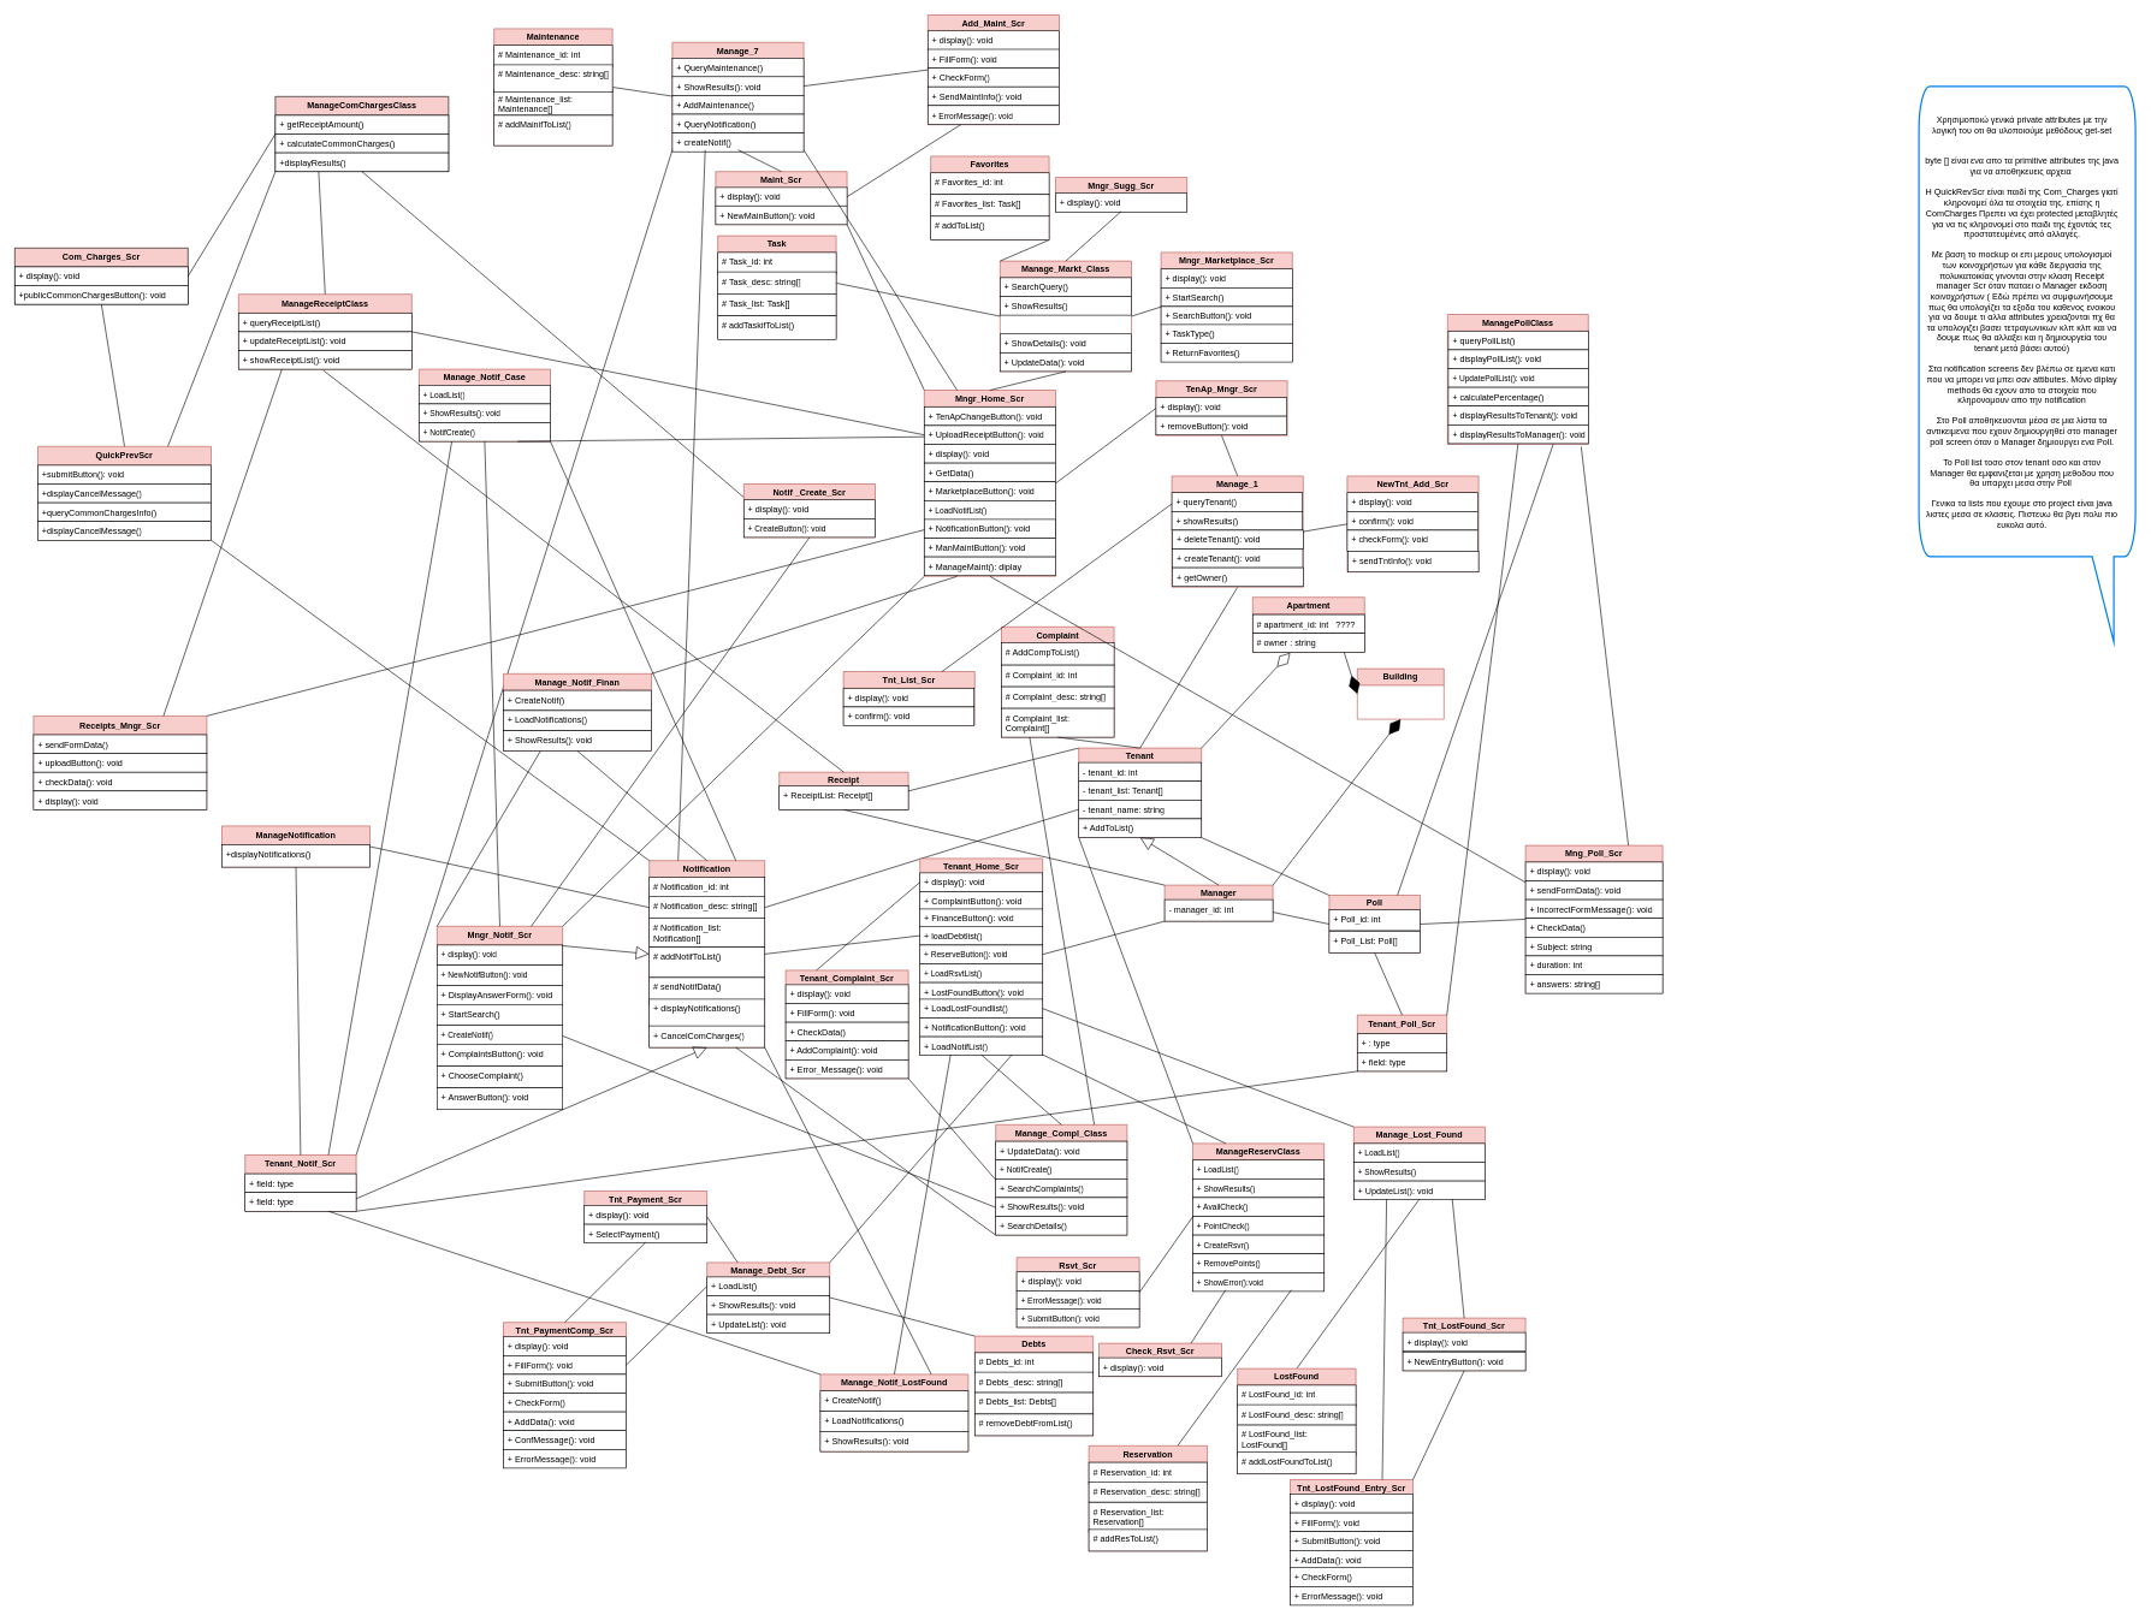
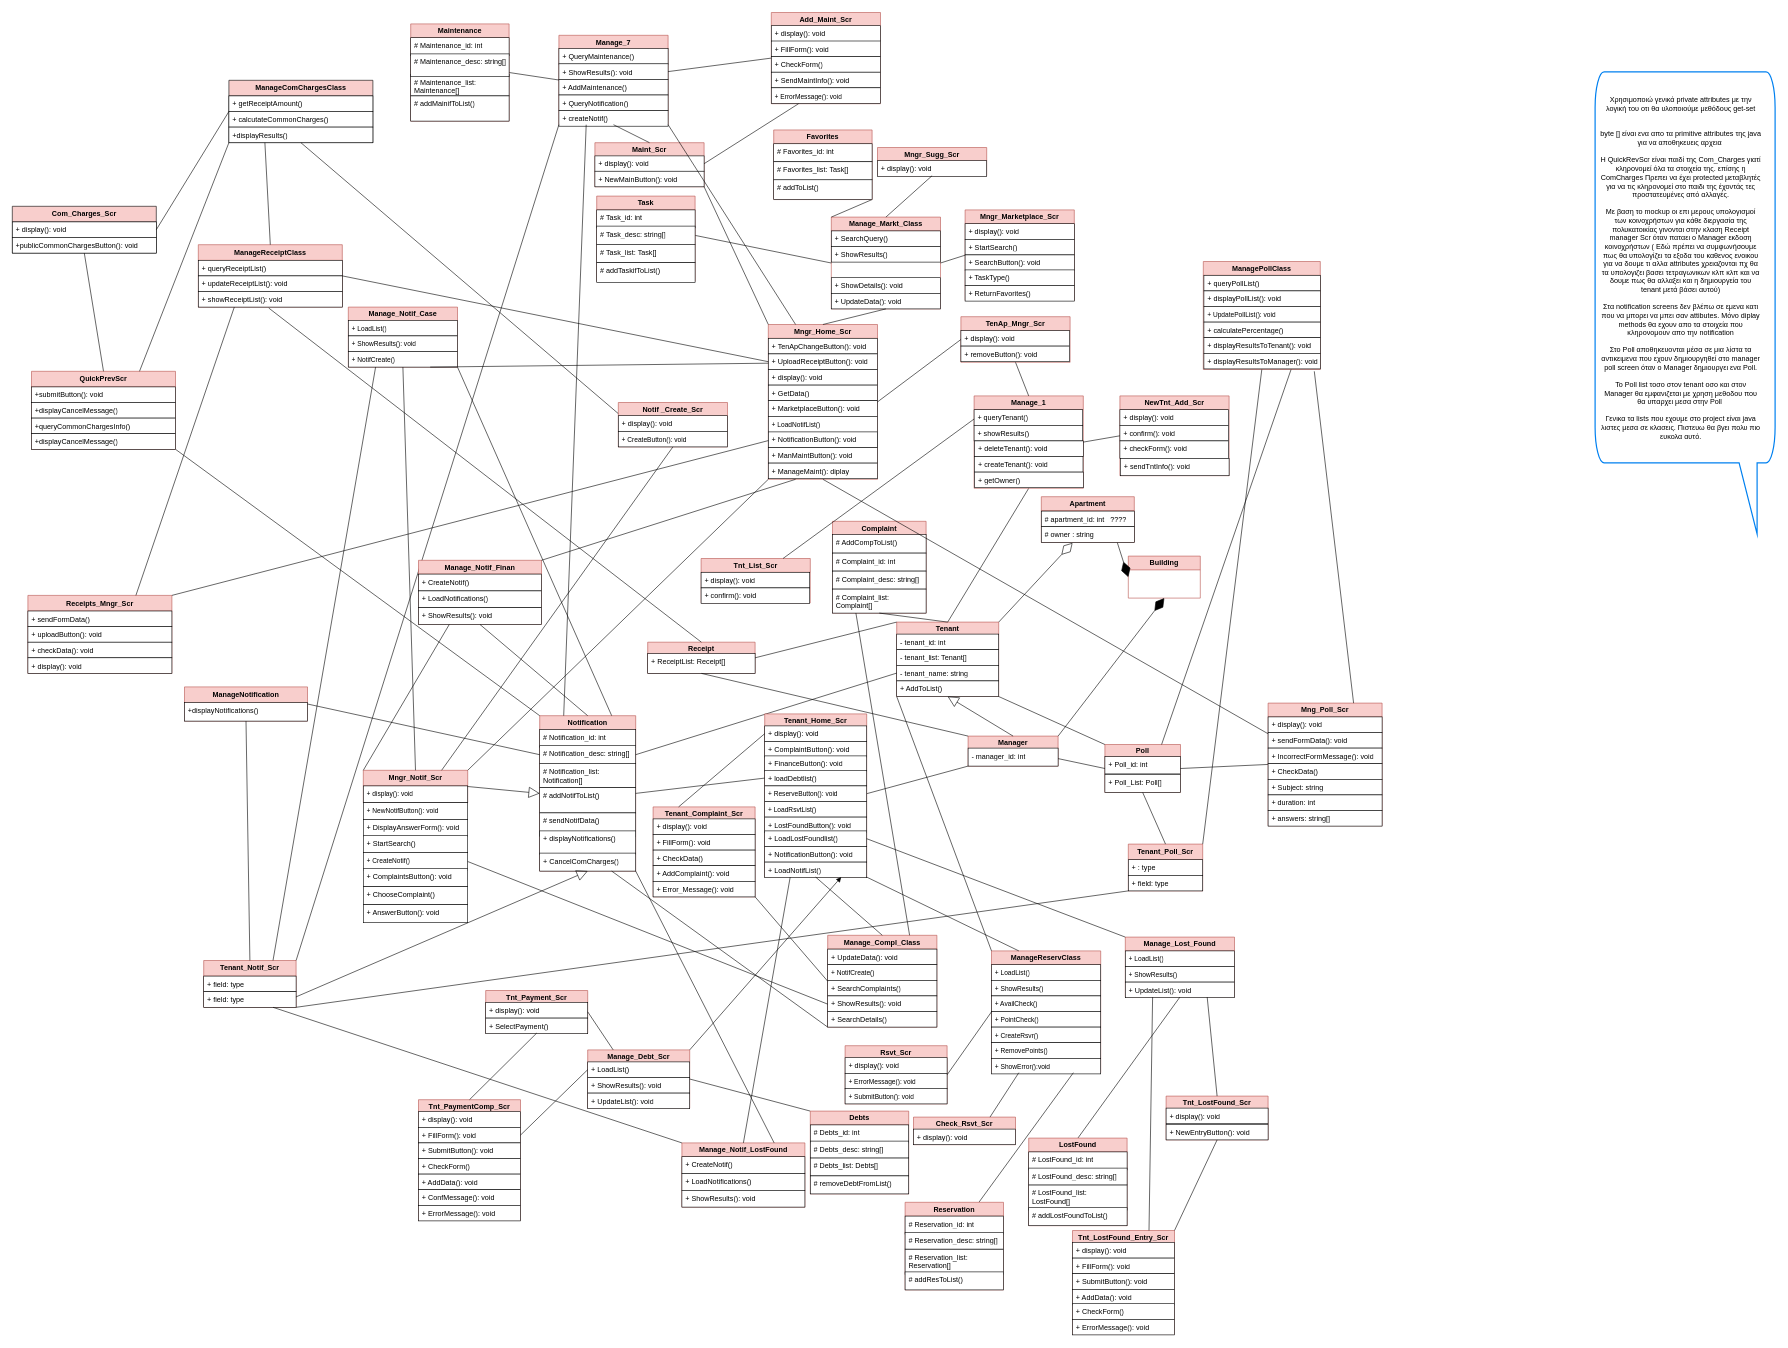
- <mxCell id="252" value="" style="endArrow=none;html=1;rounded=0;exitX=1;exitY=0;exitDx=0;exitDy=0;entryX=0.75;entryY=1;entryDx=0;entryDy=0;" parent="1" source="233" target="175" edge="1"><mxGeometry width="50" height="50" relative="1" as="geometry"><mxPoint x="1389" y="1645" as="sourcePoint" /><mxPoint x="1319" y="1525" as="targetPoint" /></mxGeometry></mxCell>
+ <mxCell id="252" value="" style="endArrow=block;html=1;rounded=0;exitX=1;exitY=0;exitDx=0;exitDy=0;entryX=0.75;entryY=1;entryDx=0;entryDy=0;" parent="1" source="233" target="175" edge="1"><mxGeometry width="50" height="50" relative="1" as="geometry"><mxPoint x="1389" y="1645" as="sourcePoint" /><mxPoint x="1319" y="1525" as="targetPoint" /></mxGeometry></mxCell>
